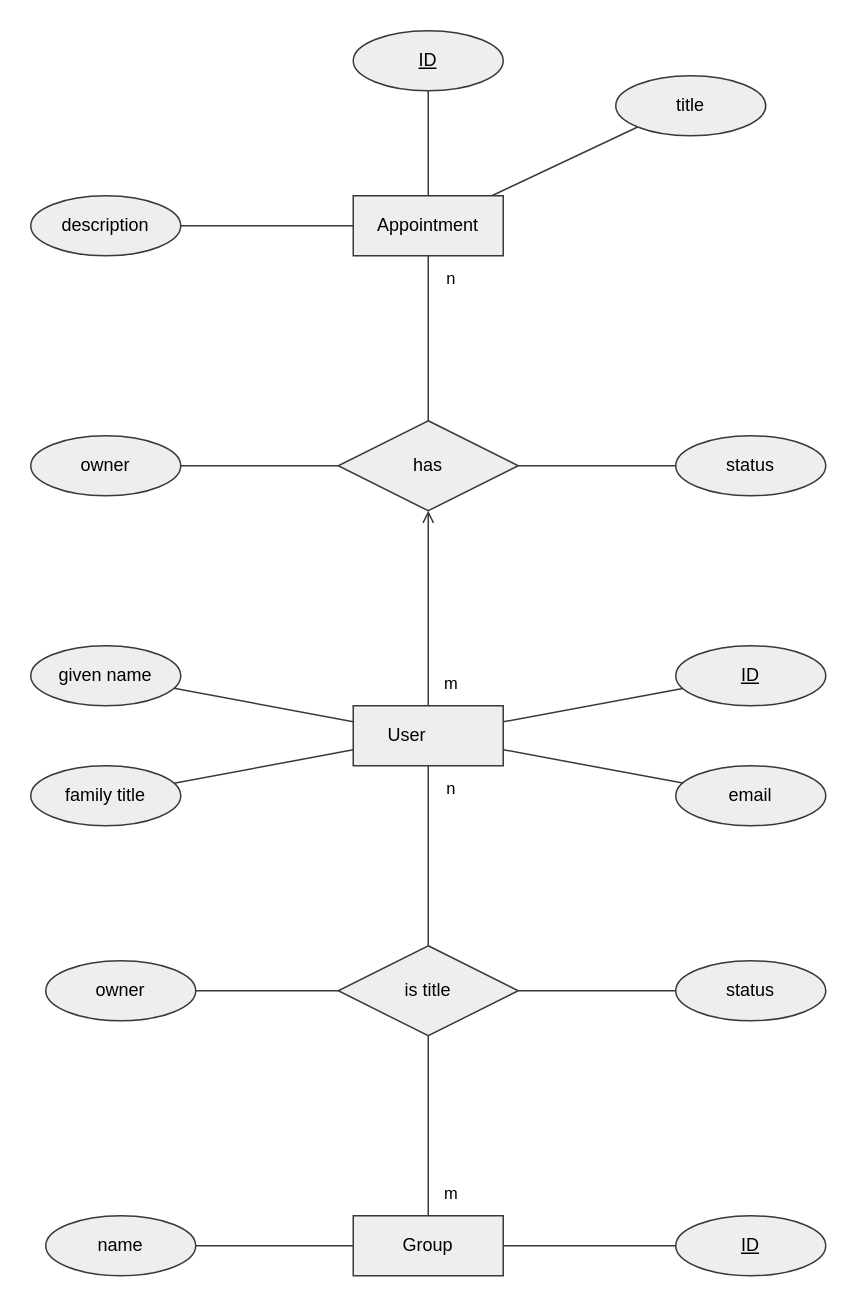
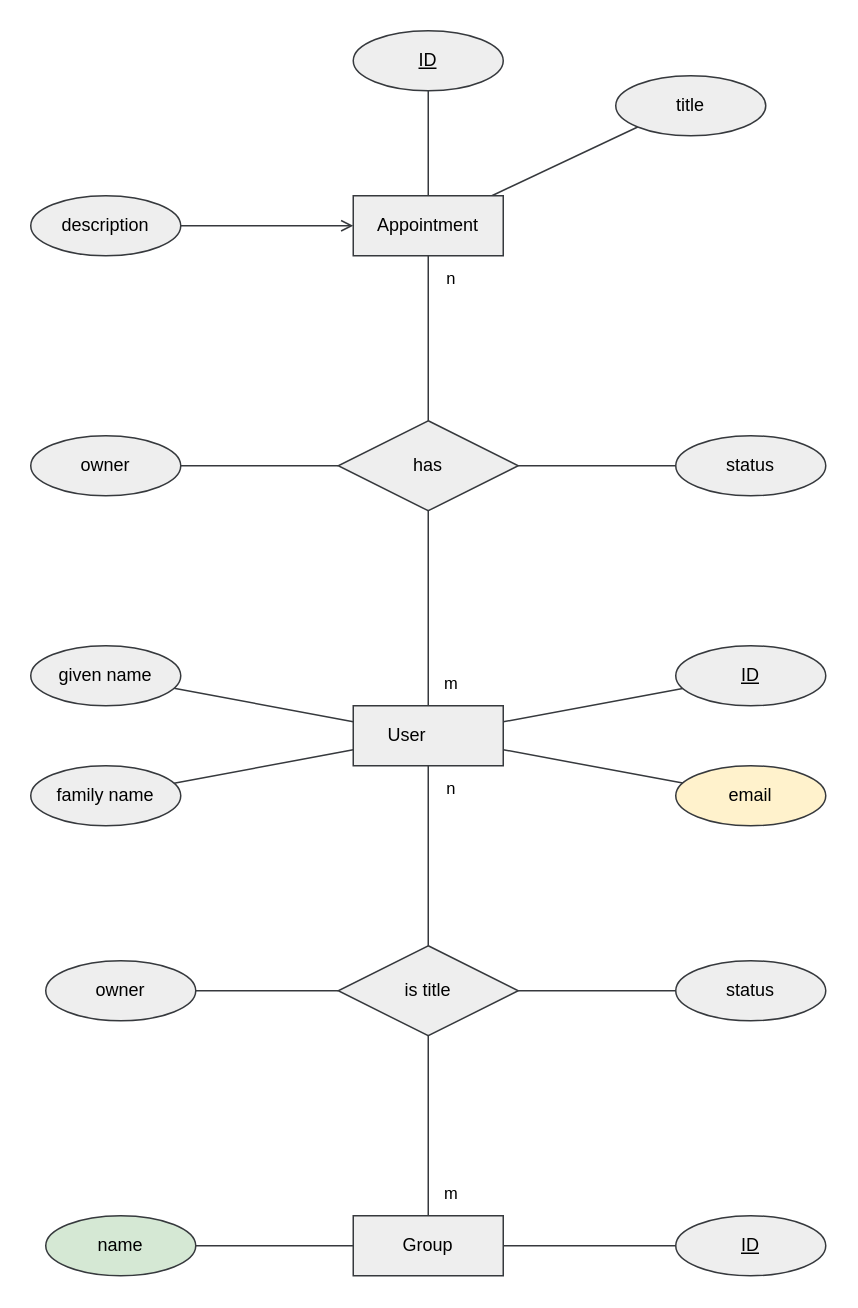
- <mxCell id="17" style="edgeStyle=orthogonalEdgeStyle;rounded=0;orthogonalLoop=1;jettySize=auto;html=1;endArrow=none;endFill=0;labelBackgroundColor=none;fillColor=#eeeeee;strokeColor=#36393d;fontColor=#000000;" parent="1" source="18" target="10" edge="1"><mxGeometry relative="1" as="geometry" /></mxCell>
+ <mxCell id="17" style="edgeStyle=orthogonalEdgeStyle;rounded=0;orthogonalLoop=1;jettySize=auto;html=1;endArrow=open;endFill=0;labelBackgroundColor=none;fillColor=#eeeeee;strokeColor=#36393d;fontColor=#000000;" parent="1" source="18" target="10" edge="1"><mxGeometry relative="1" as="geometry" /></mxCell>
- <mxCell id="2" style="rounded=0;orthogonalLoop=1;jettySize=auto;html=1;entryX=0.5;entryY=1;entryDx=0;entryDy=0;endArrow=open;endFill=0;labelBackgroundColor=none;fillColor=#eeeeee;strokeColor=#36393d;fontColor=#000000;" parent="1" source="6" target="20" edge="1"><mxGeometry relative="1" as="geometry" /></mxCell>
+ <mxCell id="2" style="rounded=0;orthogonalLoop=1;jettySize=auto;html=1;entryX=0.5;entryY=1;entryDx=0;entryDy=0;endArrow=none;endFill=0;labelBackgroundColor=none;fillColor=#eeeeee;strokeColor=#36393d;fontColor=#000000;" parent="1" source="6" target="20" edge="1"><mxGeometry relative="1" as="geometry" /></mxCell>
- <mxCell id="27" value="family title" style="ellipse;whiteSpace=wrap;html=1;align=center;labelBackgroundColor=none;fillColor=#eeeeee;strokeColor=#36393d;fontColor=#000000;" parent="1" vertex="1"><mxGeometry x="20" y="510" width="100" height="40" as="geometry" /></mxCell>
+ <mxCell id="27" value="family name" style="ellipse;whiteSpace=wrap;html=1;align=center;labelBackgroundColor=none;fillColor=#eeeeee;strokeColor=#36393d;fontColor=#000000;" parent="1" vertex="1"><mxGeometry x="20" y="510" width="100" height="40" as="geometry" /></mxCell>
- <mxCell id="28" value="email" style="ellipse;whiteSpace=wrap;html=1;align=center;labelBackgroundColor=none;fillColor=#eeeeee;strokeColor=#36393d;fontColor=#000000;" parent="1" vertex="1"><mxGeometry x="450" y="510" width="100" height="40" as="geometry" /></mxCell>
+ <mxCell id="28" value="email" style="ellipse;whiteSpace=wrap;html=1;align=center;labelBackgroundColor=none;fillColor=#fff2cc;strokeColor=#36393d;fontColor=#000000;" parent="1" vertex="1"><mxGeometry x="450" y="510" width="100" height="40" as="geometry" /></mxCell>
- <mxCell id="33" value="name" style="ellipse;whiteSpace=wrap;html=1;align=center;labelBackgroundColor=none;fillColor=#eeeeee;strokeColor=#36393d;fontColor=#000000;" parent="1" vertex="1"><mxGeometry x="30" y="810" width="100" height="40" as="geometry" /></mxCell>
+ <mxCell id="33" value="name" style="ellipse;whiteSpace=wrap;html=1;align=center;labelBackgroundColor=none;fillColor=#d5e8d4;strokeColor=#36393d;fontColor=#000000;" parent="1" vertex="1"><mxGeometry x="30" y="810" width="100" height="40" as="geometry" /></mxCell>
